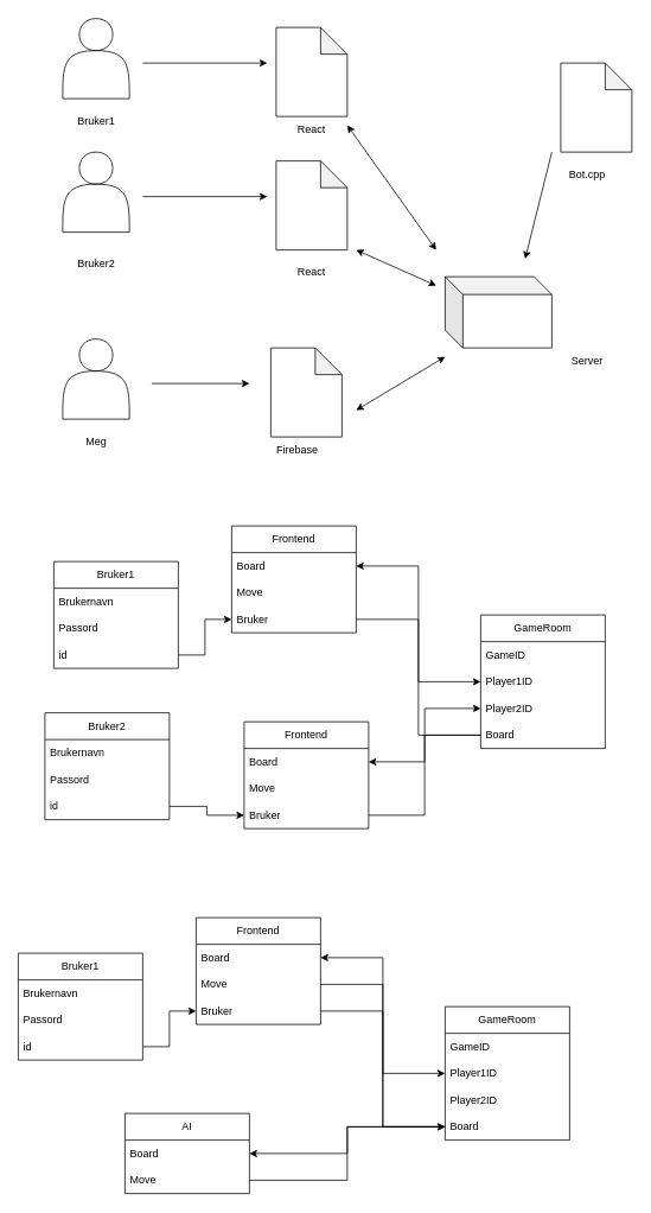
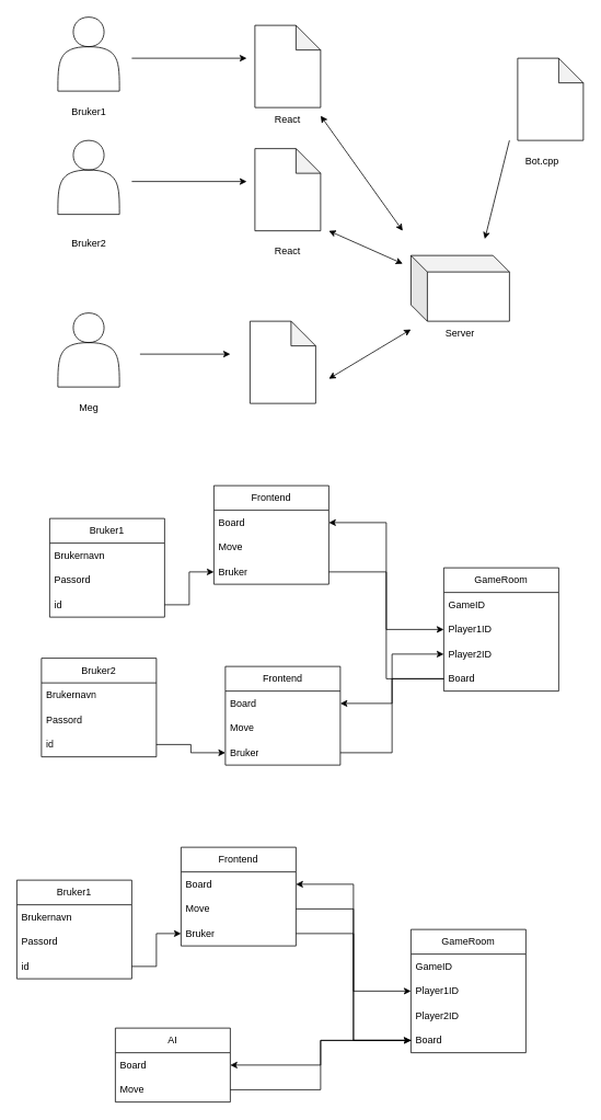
- <mxCell id="21" value="Server" style="text;html=1;align=center;verticalAlign=middle;whiteSpace=wrap;rounded=0;" vertex="1" parent="1"><mxGeometry x="630" y="390" width="60" height="30" as="geometry" /></mxCell>
+ <mxCell id="21" value="Server" style="text;html=1;align=center;verticalAlign=middle;whiteSpace=wrap;rounded=0;" vertex="1" parent="1"><mxGeometry x="530" y="390" width="60" height="30" as="geometry" /></mxCell>
- <mxCell id="19" value="Firebase" style="text;html=1;align=center;verticalAlign=middle;whiteSpace=wrap;rounded=0;" vertex="1" parent="1"><mxGeometry x="304" y="490" width="60" height="30" as="geometry" /></mxCell>
